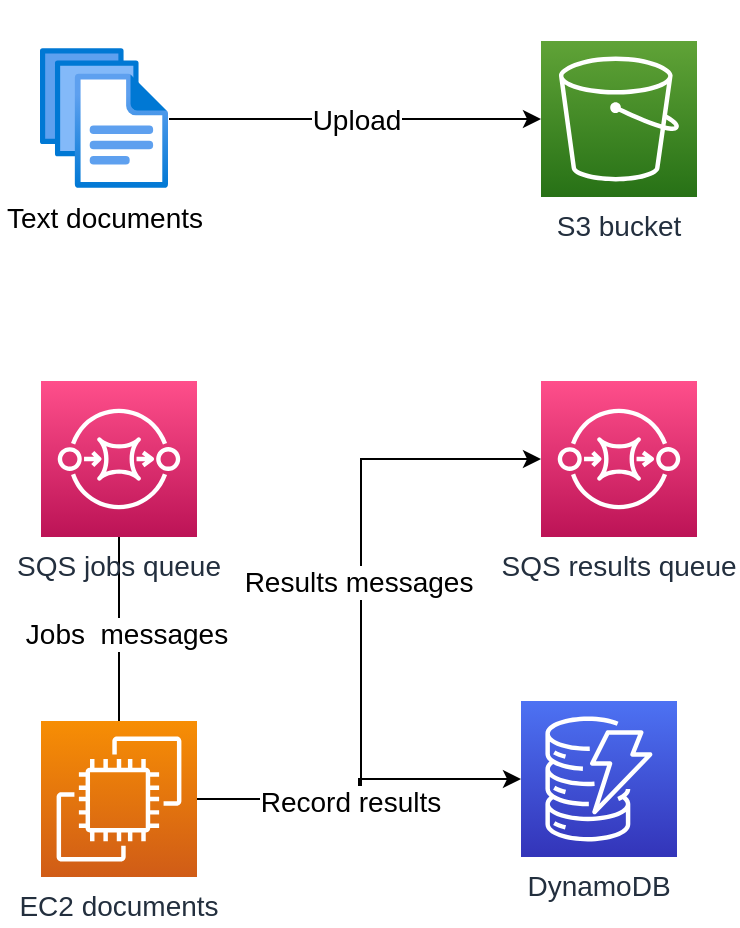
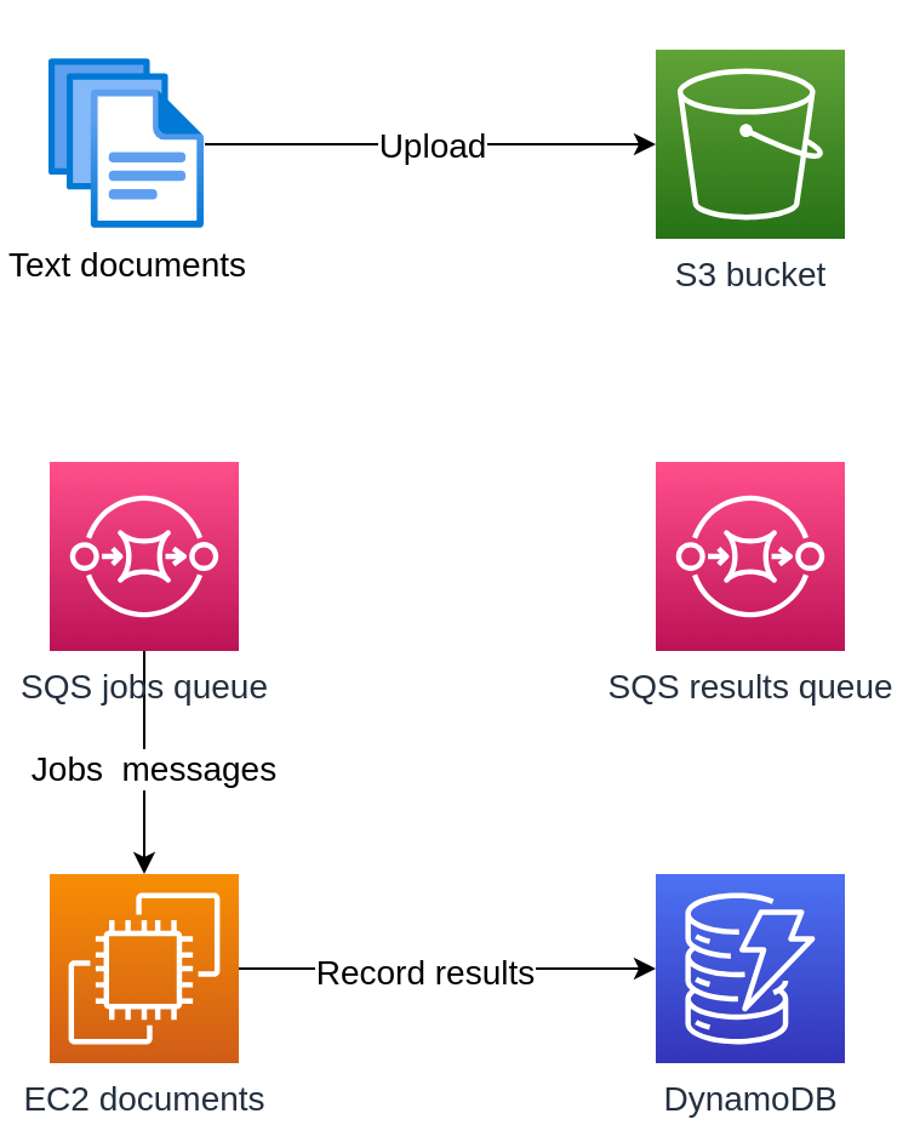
- <mxCell id="2" style="edgeStyle=orthogonalEdgeStyle;rounded=0;orthogonalLoop=1;jettySize=auto;html=1;fontSize=14;" parent="1" source="4" target="9" edge="1"><mxGeometry relative="1" as="geometry"><Array as="points"><mxPoint x="180" y="399" /><mxPoint x="180" y="229" /></Array></mxGeometry></mxCell>
- <mxCell id="3" value="Results messages" style="edgeLabel;html=1;align=center;verticalAlign=middle;resizable=0;points=[];fontSize=14;" parent="2" vertex="1" connectable="0"><mxGeometry x="0.118" y="2" relative="1" as="geometry"><mxPoint as="offset" /></mxGeometry></mxCell>
- <mxCell id="6" value="" style="edgeStyle=orthogonalEdgeStyle;rounded=0;orthogonalLoop=1;jettySize=auto;html=1;fontSize=14;endArrow=none;" parent="1" source="8" target="4" edge="1"><mxGeometry relative="1" as="geometry" /></mxCell>
+ <mxCell id="6" value="" style="edgeStyle=orthogonalEdgeStyle;rounded=0;orthogonalLoop=1;jettySize=auto;html=1;fontSize=14;" parent="1" source="8" target="4" edge="1"><mxGeometry relative="1" as="geometry" /></mxCell>
- <mxCell id="5" value="DynamoDB" style="sketch=0;points=[[0,0,0],[0.25,0,0],[0.5,0,0],[0.75,0,0],[1,0,0],[0,1,0],[0.25,1,0],[0.5,1,0],[0.75,1,0],[1,1,0],[0,0.25,0],[0,0.5,0],[0,0.75,0],[1,0.25,0],[1,0.5,0],[1,0.75,0]];outlineConnect=0;fontColor=#232F3E;gradientColor=#4D72F3;gradientDirection=north;fillColor=#3334B9;strokeColor=#ffffff;dashed=0;verticalLabelPosition=bottom;verticalAlign=top;align=center;html=1;fontSize=14;fontStyle=0;aspect=fixed;shape=mxgraph.aws4.resourceIcon;resIcon=mxgraph.aws4.dynamodb;" parent="1" vertex="1"><mxGeometry x="260" y="350" width="78" height="78" as="geometry" /></mxCell>
+ <mxCell id="5" value="DynamoDB" style="sketch=0;points=[[0,0,0],[0.25,0,0],[0.5,0,0],[0.75,0,0],[1,0,0],[0,1,0],[0.25,1,0],[0.5,1,0],[0.75,1,0],[1,1,0],[0,0.25,0],[0,0.5,0],[0,0.75,0],[1,0.25,0],[1,0.5,0],[1,0.75,0]];outlineConnect=0;fontColor=#232F3E;gradientColor=#4D72F3;gradientDirection=north;fillColor=#3334B9;strokeColor=#ffffff;dashed=0;verticalLabelPosition=bottom;verticalAlign=top;align=center;html=1;fontSize=14;fontStyle=0;aspect=fixed;shape=mxgraph.aws4.resourceIcon;resIcon=mxgraph.aws4.dynamodb;" parent="1" vertex="1"><mxGeometry x="270" y="360" width="78" height="78" as="geometry" /></mxCell>
